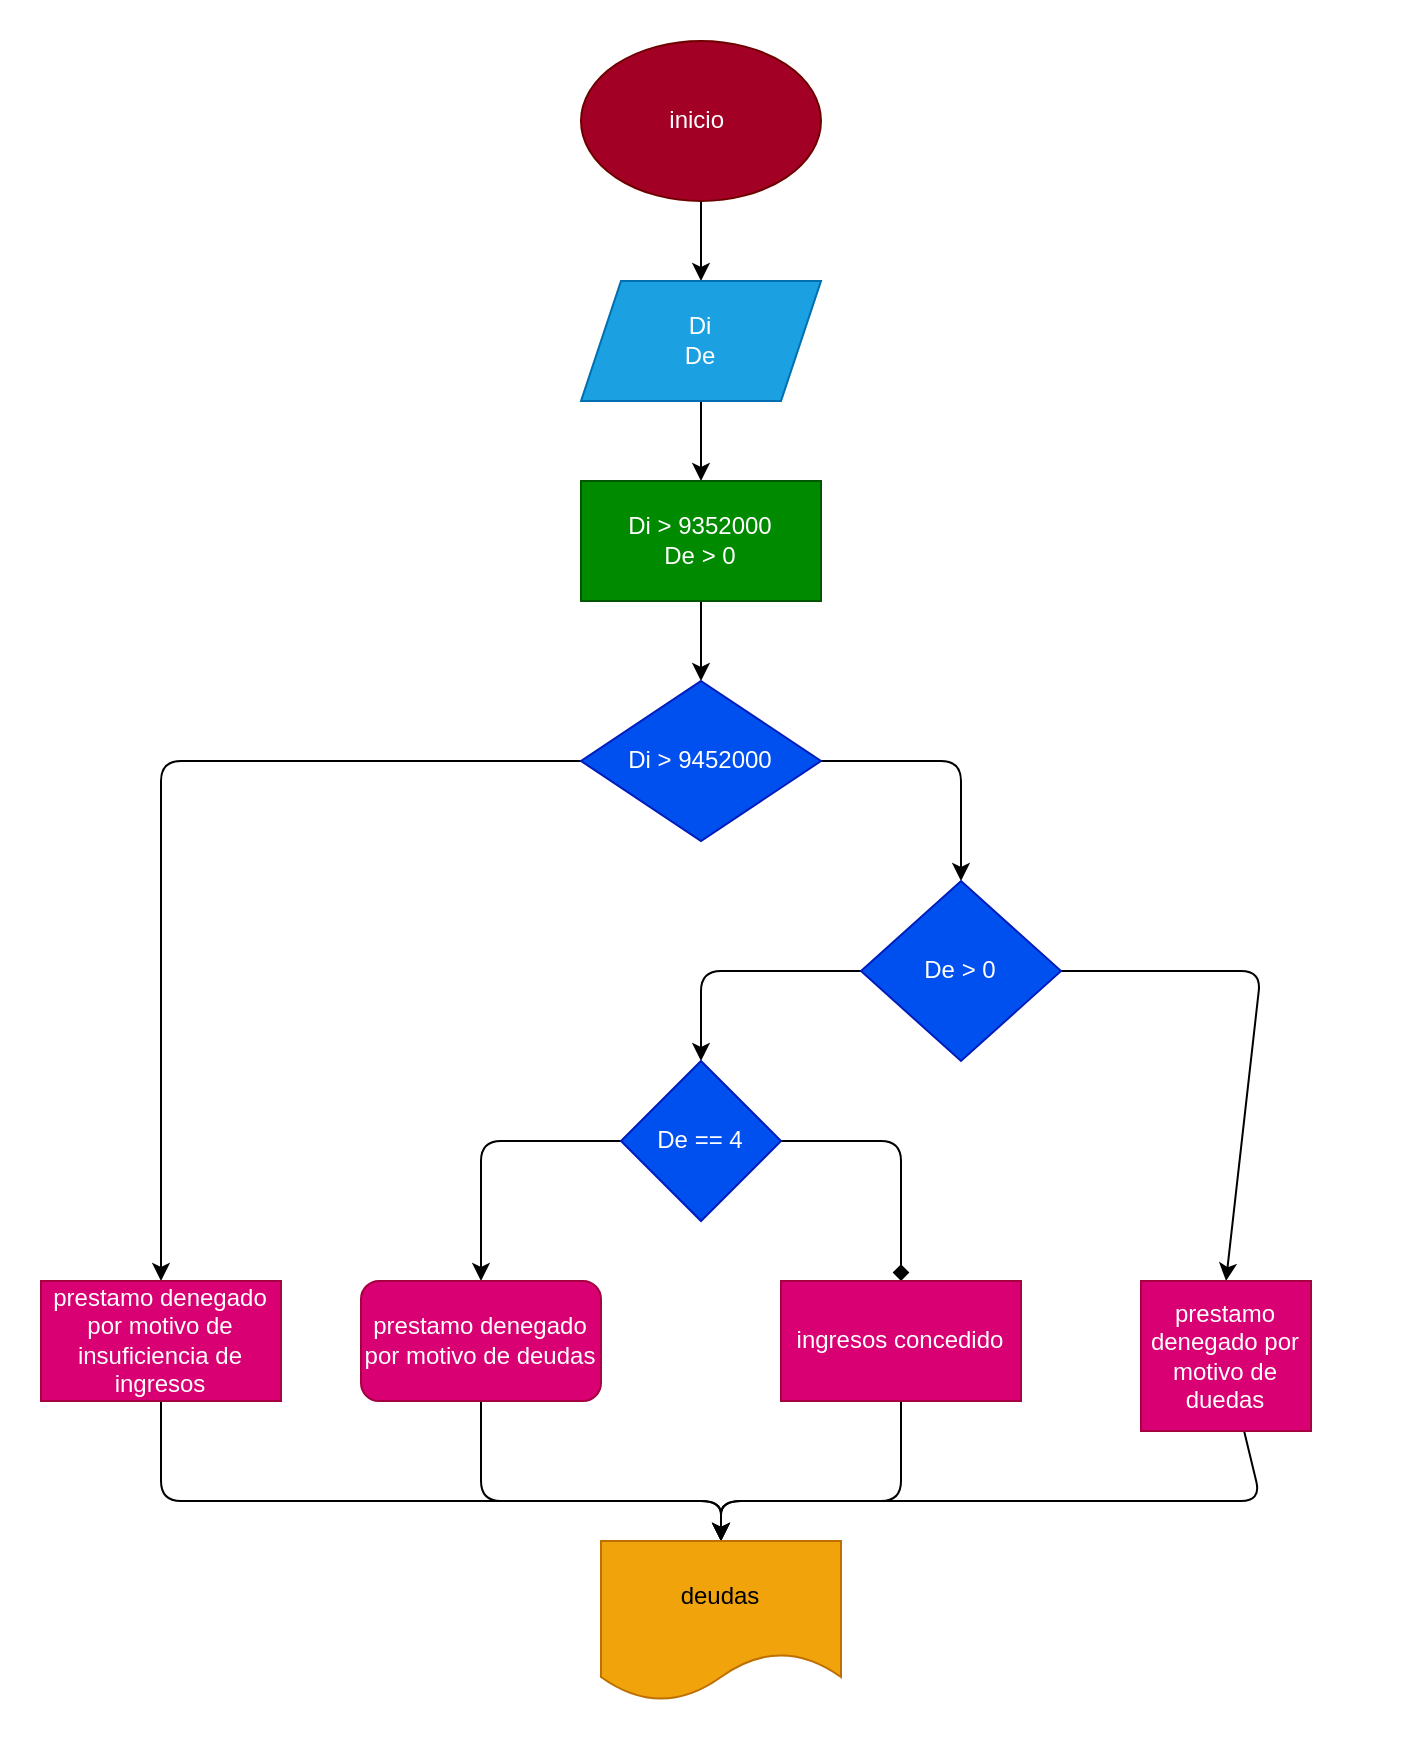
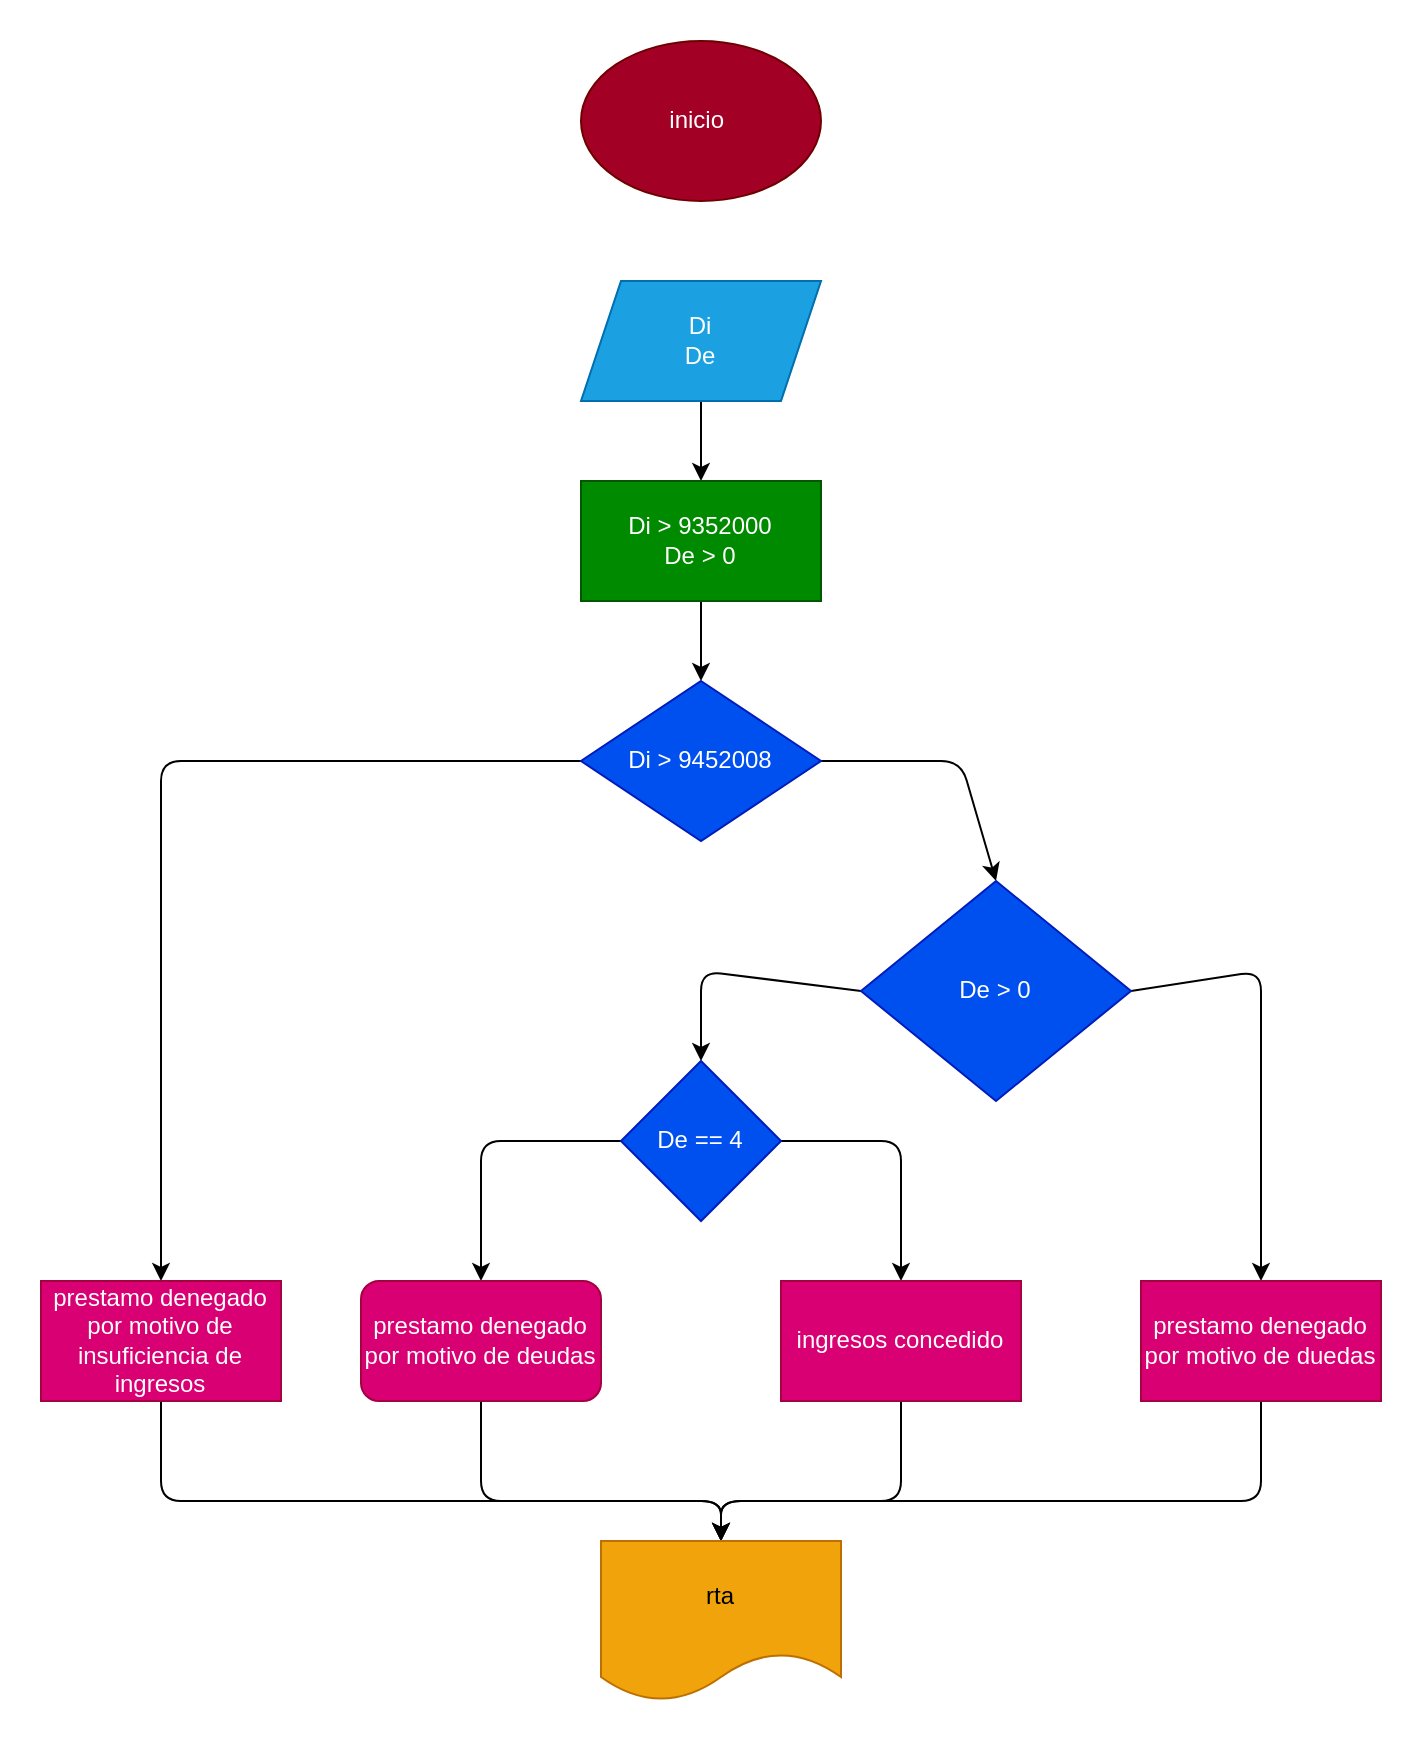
- <mxCell id="2" value="" style="edgeStyle=none;html=1;" edge="1" parent="1" source="3" target="5"><mxGeometry relative="1" as="geometry" /></mxCell>
- <mxCell id="10" value="Di &amp;gt; 9452000" style="rhombus;whiteSpace=wrap;html=1;fillColor=#0050ef;fontColor=#ffffff;strokeColor=#001DBC;" vertex="1" parent="1"><mxGeometry x="290" y="340" width="120" height="80" as="geometry" /></mxCell>
+ <mxCell id="10" value="Di &amp;gt; 9452008" style="rhombus;whiteSpace=wrap;html=1;fillColor=#0050ef;fontColor=#ffffff;strokeColor=#001DBC;" vertex="1" parent="1"><mxGeometry x="290" y="340" width="120" height="80" as="geometry" /></mxCell>
- <mxCell id="13" value="De &amp;gt; 0" style="rhombus;whiteSpace=wrap;html=1;fillColor=#0050ef;fontColor=#ffffff;strokeColor=#001DBC;" vertex="1" parent="1"><mxGeometry x="430" y="440" width="100" height="90" as="geometry" /></mxCell>
+ <mxCell id="13" value="De &amp;gt; 0" style="rhombus;whiteSpace=wrap;html=1;fillColor=#0050ef;fontColor=#ffffff;strokeColor=#001DBC;" vertex="1" parent="1"><mxGeometry x="430" y="440" width="135" height="110" as="geometry" /></mxCell>
- <mxCell id="16" value="" style="edgeStyle=none;html=1;exitX=1;exitY=0.5;exitDx=0;exitDy=0;entryX=0.5;entryY=0;entryDx=0;entryDy=0;endArrow=diamond;" edge="1" parent="1" source="18" target="20"><mxGeometry relative="1" as="geometry"><Array as="points"><mxPoint x="450" y="570" /></Array></mxGeometry></mxCell>
+ <mxCell id="16" value="" style="edgeStyle=none;html=1;exitX=1;exitY=0.5;exitDx=0;exitDy=0;entryX=0.5;entryY=0;entryDx=0;entryDy=0;" edge="1" parent="1" source="18" target="20"><mxGeometry relative="1" as="geometry"><Array as="points"><mxPoint x="450" y="570" /></Array></mxGeometry></mxCell>
- <mxCell id="15" value="prestamo denegado por motivo de duedas" style="whiteSpace=wrap;html=1;fillColor=#d80073;fontColor=#ffffff;strokeColor=#A50040;" vertex="1" parent="1"><mxGeometry x="570" y="640" width="85" height="75" as="geometry" /></mxCell>
+ <mxCell id="15" value="prestamo denegado por motivo de duedas" style="whiteSpace=wrap;html=1;fillColor=#d80073;fontColor=#ffffff;strokeColor=#A50040;" vertex="1" parent="1"><mxGeometry x="570" y="640" width="120" height="60" as="geometry" /></mxCell>
- <mxCell id="25" value="deudas" style="shape=document;whiteSpace=wrap;html=1;boundedLbl=1;fillColor=#f0a30a;fontColor=#000000;strokeColor=#BD7000;" vertex="1" parent="1"><mxGeometry x="300" y="770" width="120" height="80" as="geometry" /></mxCell>
+ <mxCell id="25" value="rta" style="shape=document;whiteSpace=wrap;html=1;boundedLbl=1;fillColor=#f0a30a;fontColor=#000000;strokeColor=#BD7000;" vertex="1" parent="1"><mxGeometry x="300" y="770" width="120" height="80" as="geometry" /></mxCell>
